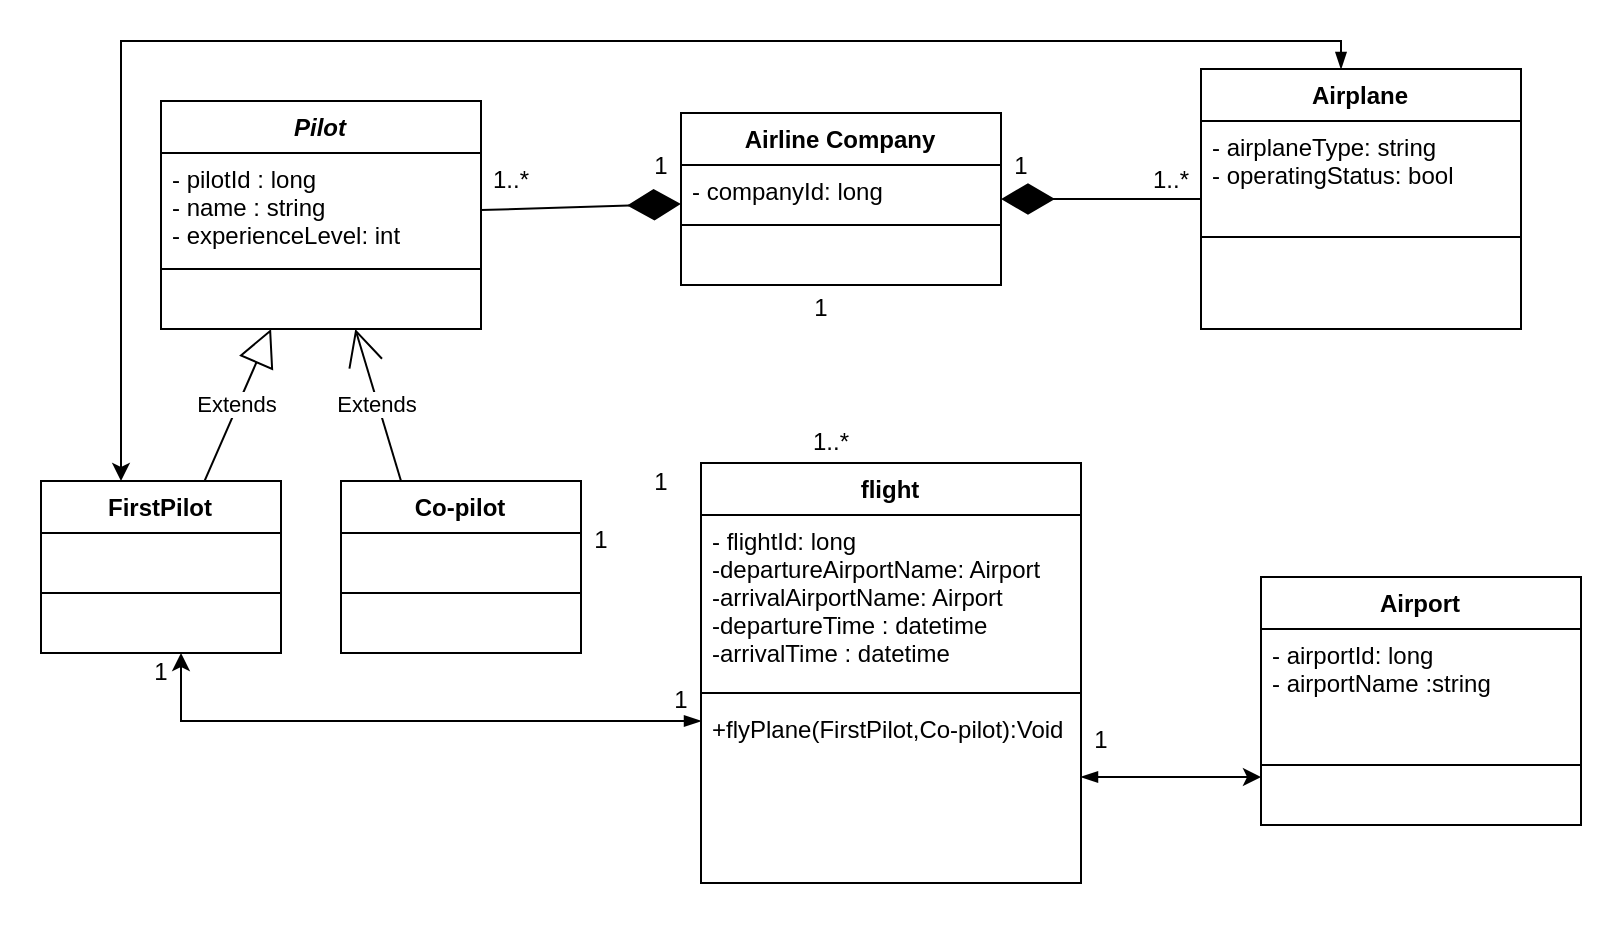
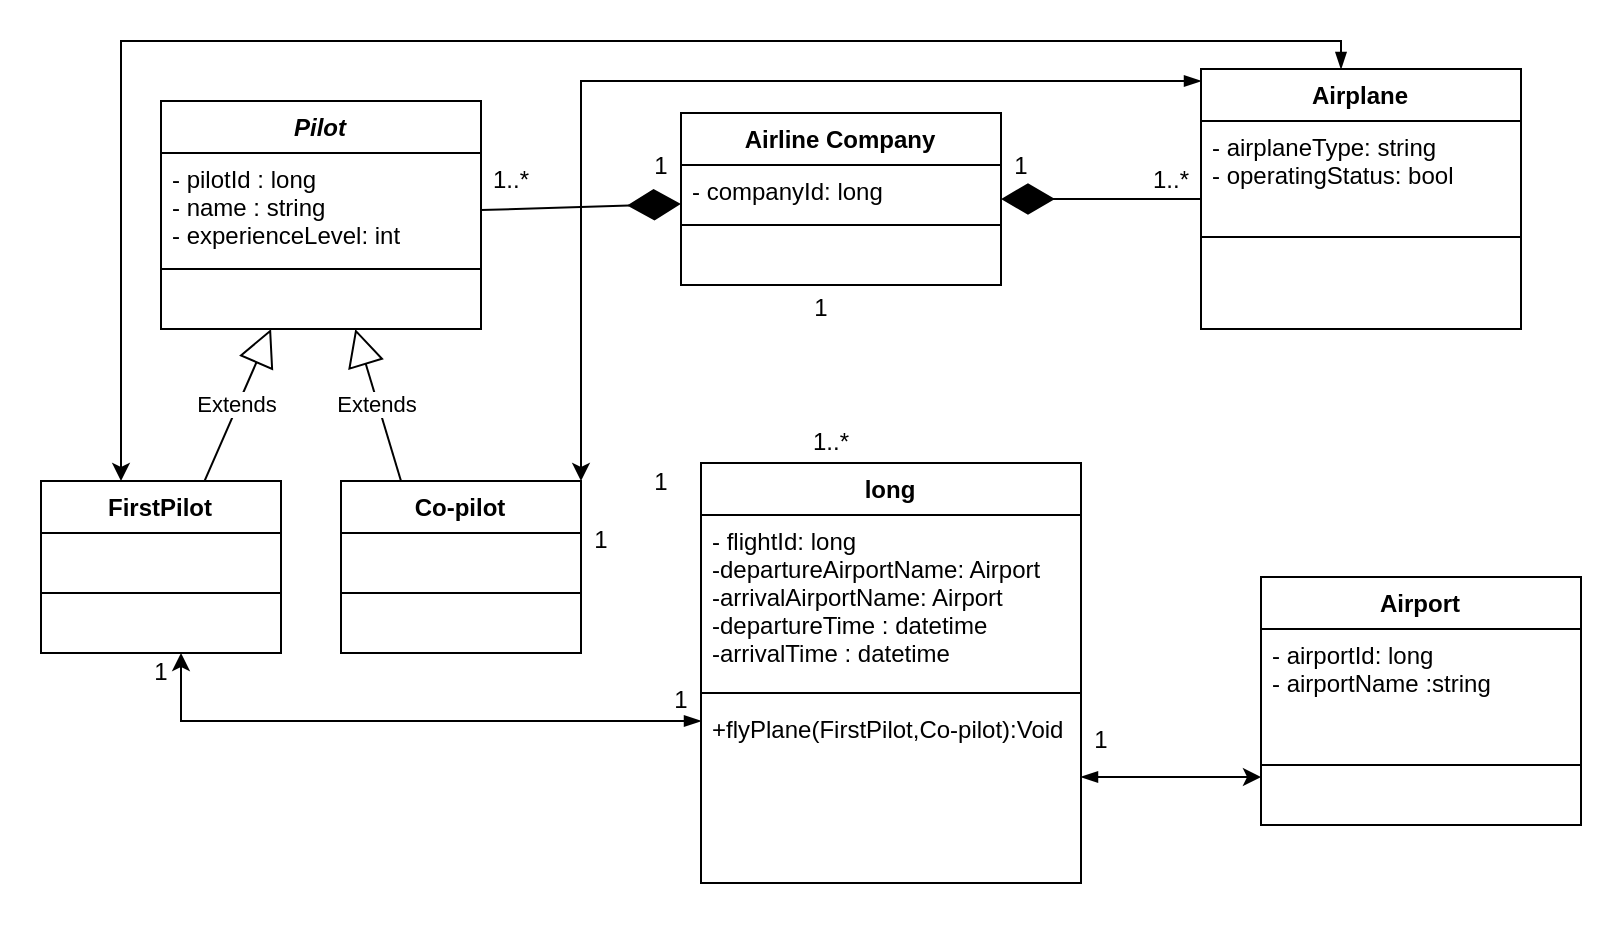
+ <mxCell id="25" style="edgeStyle=orthogonalEdgeStyle;rounded=0;orthogonalLoop=1;jettySize=auto;html=1;startArrow=classic;startFill=1;endArrow=blockThin;endFill=1;" edge="1" parent="1" source="26" target="16"><mxGeometry relative="1" as="geometry"><Array as="points"><mxPoint x="290" y="40" /><mxPoint x="650" y="40" /></Array></mxGeometry></mxCell>
- <mxCell id="31" value="Extends" style="endArrow=open;endSize=16;endFill=0;html=1;rounded=0;exitX=0.25;exitY=0;exitDx=0;exitDy=0;" edge="1" parent="1" source="26" target="12"><mxGeometry width="160" relative="1" as="geometry"><mxPoint x="190" y="200" as="sourcePoint" /><mxPoint x="200" y="170" as="targetPoint" /></mxGeometry></mxCell>
+ <mxCell id="31" value="Extends" style="endArrow=block;endSize=16;endFill=0;html=1;rounded=0;exitX=0.25;exitY=0;exitDx=0;exitDy=0;" edge="1" parent="1" source="26" target="12"><mxGeometry width="160" relative="1" as="geometry"><mxPoint x="190" y="200" as="sourcePoint" /><mxPoint x="200" y="170" as="targetPoint" /></mxGeometry></mxCell>
- <mxCell id="2" value="flight" style="swimlane;fontStyle=1;align=center;verticalAlign=top;childLayout=stackLayout;horizontal=1;startSize=26;horizontalStack=0;resizeParent=1;resizeParentMax=0;resizeLast=0;collapsible=1;marginBottom=0;" vertex="1" parent="1"><mxGeometry x="350" y="231" width="190" height="210" as="geometry" /></mxCell>
+ <mxCell id="2" value="long" style="swimlane;fontStyle=1;align=center;verticalAlign=top;childLayout=stackLayout;horizontal=1;startSize=26;horizontalStack=0;resizeParent=1;resizeParentMax=0;resizeLast=0;collapsible=1;marginBottom=0;" vertex="1" parent="1"><mxGeometry x="350" y="231" width="190" height="210" as="geometry" /></mxCell>
